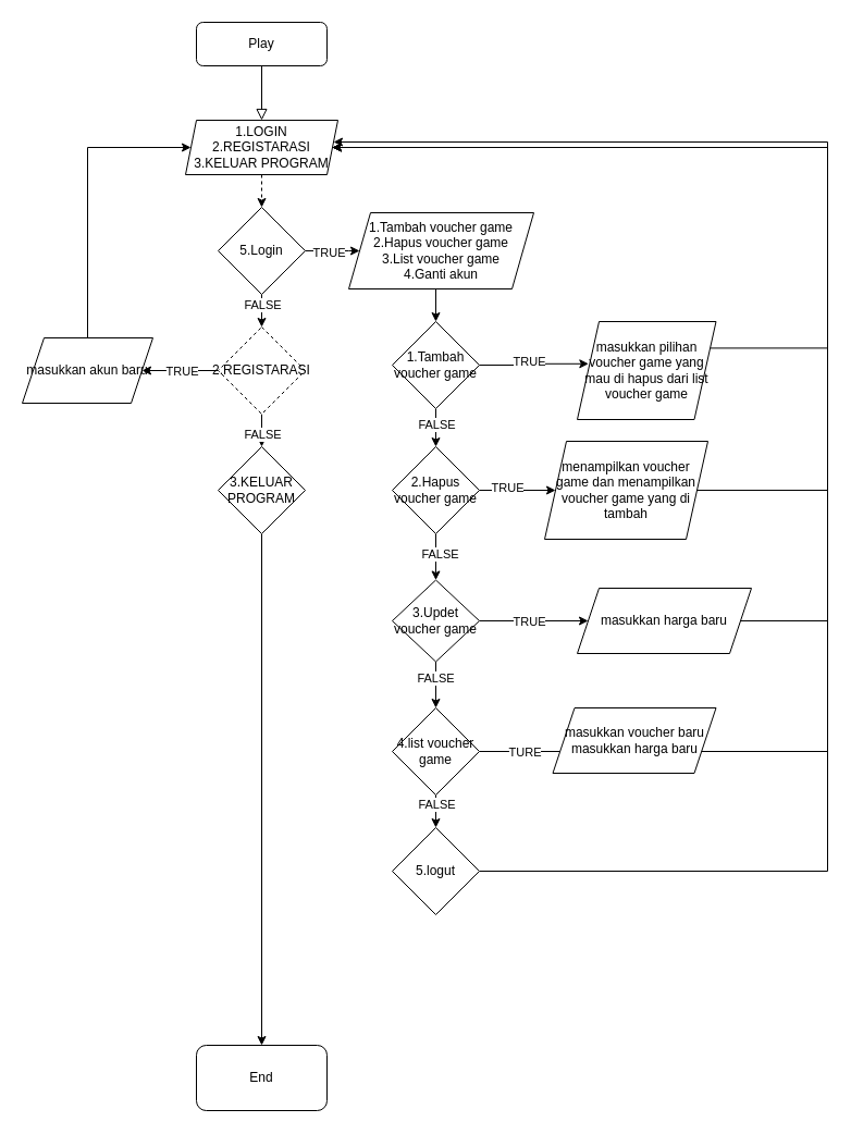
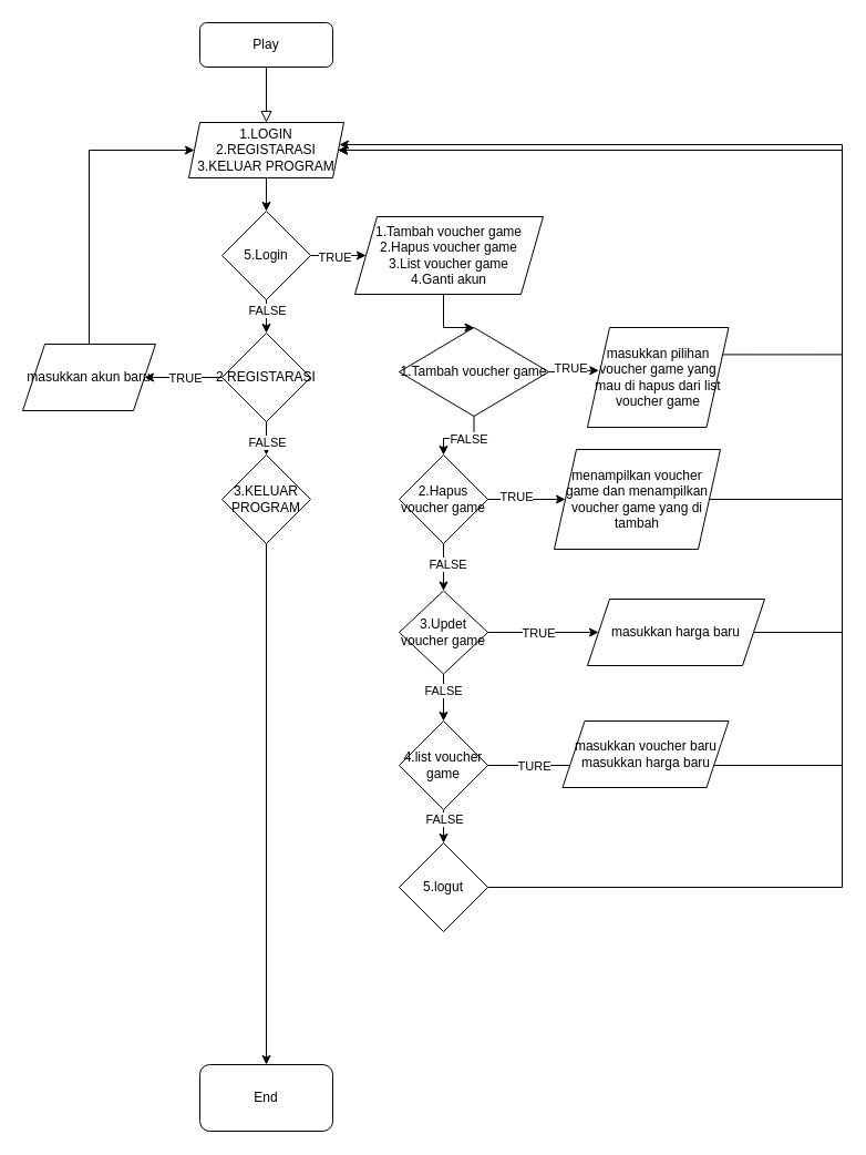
- <mxCell id="4" style="edgeStyle=orthogonalEdgeStyle;rounded=0;orthogonalLoop=1;jettySize=auto;html=1;exitX=0.5;exitY=1;exitDx=0;exitDy=0;entryX=0.5;entryY=0;entryDx=0;entryDy=0;dashed=1;" parent="1" source="5" target="18" edge="1"><mxGeometry relative="1" as="geometry" /></mxCell>
+ <mxCell id="4" style="edgeStyle=orthogonalEdgeStyle;rounded=0;orthogonalLoop=1;jettySize=auto;html=1;exitX=0.5;exitY=1;exitDx=0;exitDy=0;entryX=0.5;entryY=0;entryDx=0;entryDy=0;" parent="1" source="5" target="18" edge="1"><mxGeometry relative="1" as="geometry" /></mxCell>
- <mxCell id="21" value="1.Tambah voucher game" style="rhombus;whiteSpace=wrap;html=1;" parent="1" vertex="1"><mxGeometry x="360" y="295" width="80" height="80" as="geometry" /></mxCell>
+ <mxCell id="21" value="1.Tambah voucher game" style="rhombus;whiteSpace=wrap;html=1;" parent="1" vertex="1"><mxGeometry x="360" y="295" width="135" height="80" as="geometry" /></mxCell>
- <mxCell id="42" value="2.REGISTARASI" style="rhombus;whiteSpace=wrap;html=1;dashed=1;" parent="1" vertex="1"><mxGeometry x="200" y="300" width="80" height="80" as="geometry" /></mxCell>
+ <mxCell id="42" value="2.REGISTARASI" style="rhombus;whiteSpace=wrap;html=1;" parent="1" vertex="1"><mxGeometry x="200" y="300" width="80" height="80" as="geometry" /></mxCell>
